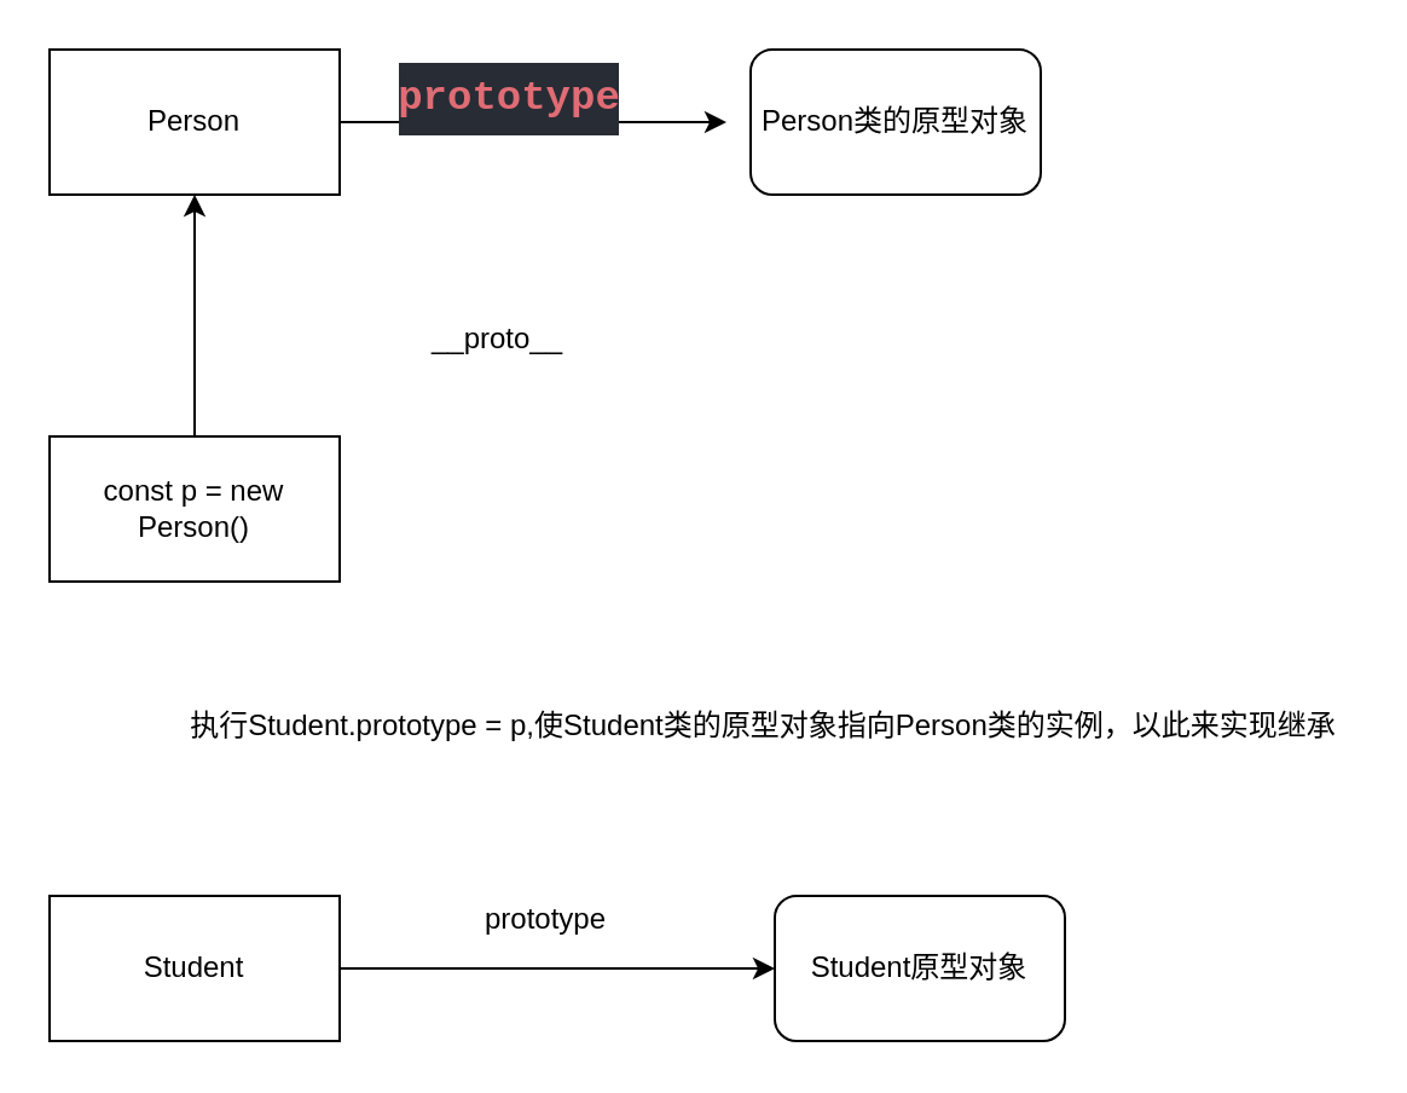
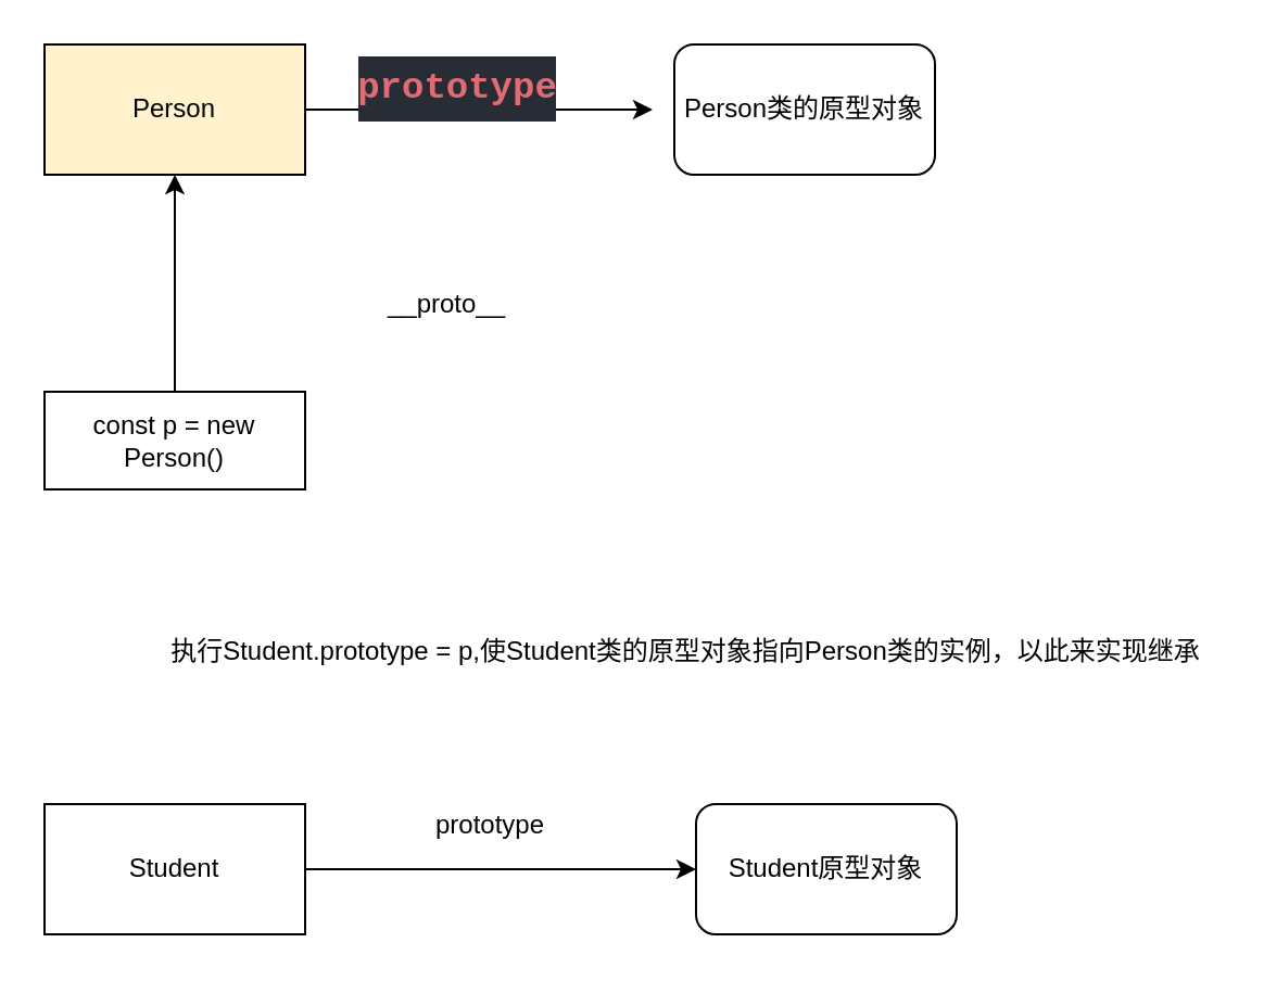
- <mxCell id="3" value="Person" style="rounded=0;whiteSpace=wrap;html=1;" vertex="1" parent="1"><mxGeometry x="20" y="20" width="120" height="60" as="geometry" /></mxCell>
+ <mxCell id="3" value="Person" style="rounded=0;whiteSpace=wrap;html=1;fillColor=#fff2cc;" vertex="1" parent="1"><mxGeometry x="20" y="20" width="120" height="60" as="geometry" /></mxCell>
- <mxCell id="11" value="const p = new Person()" style="rounded=0;whiteSpace=wrap;html=1;" vertex="1" parent="1"><mxGeometry x="20" y="180" width="120" height="60" as="geometry" /></mxCell>
+ <mxCell id="11" value="const p = new Person()" style="rounded=0;whiteSpace=wrap;html=1;" vertex="1" parent="1"><mxGeometry x="20" y="180" width="120" height="45" as="geometry" /></mxCell>
